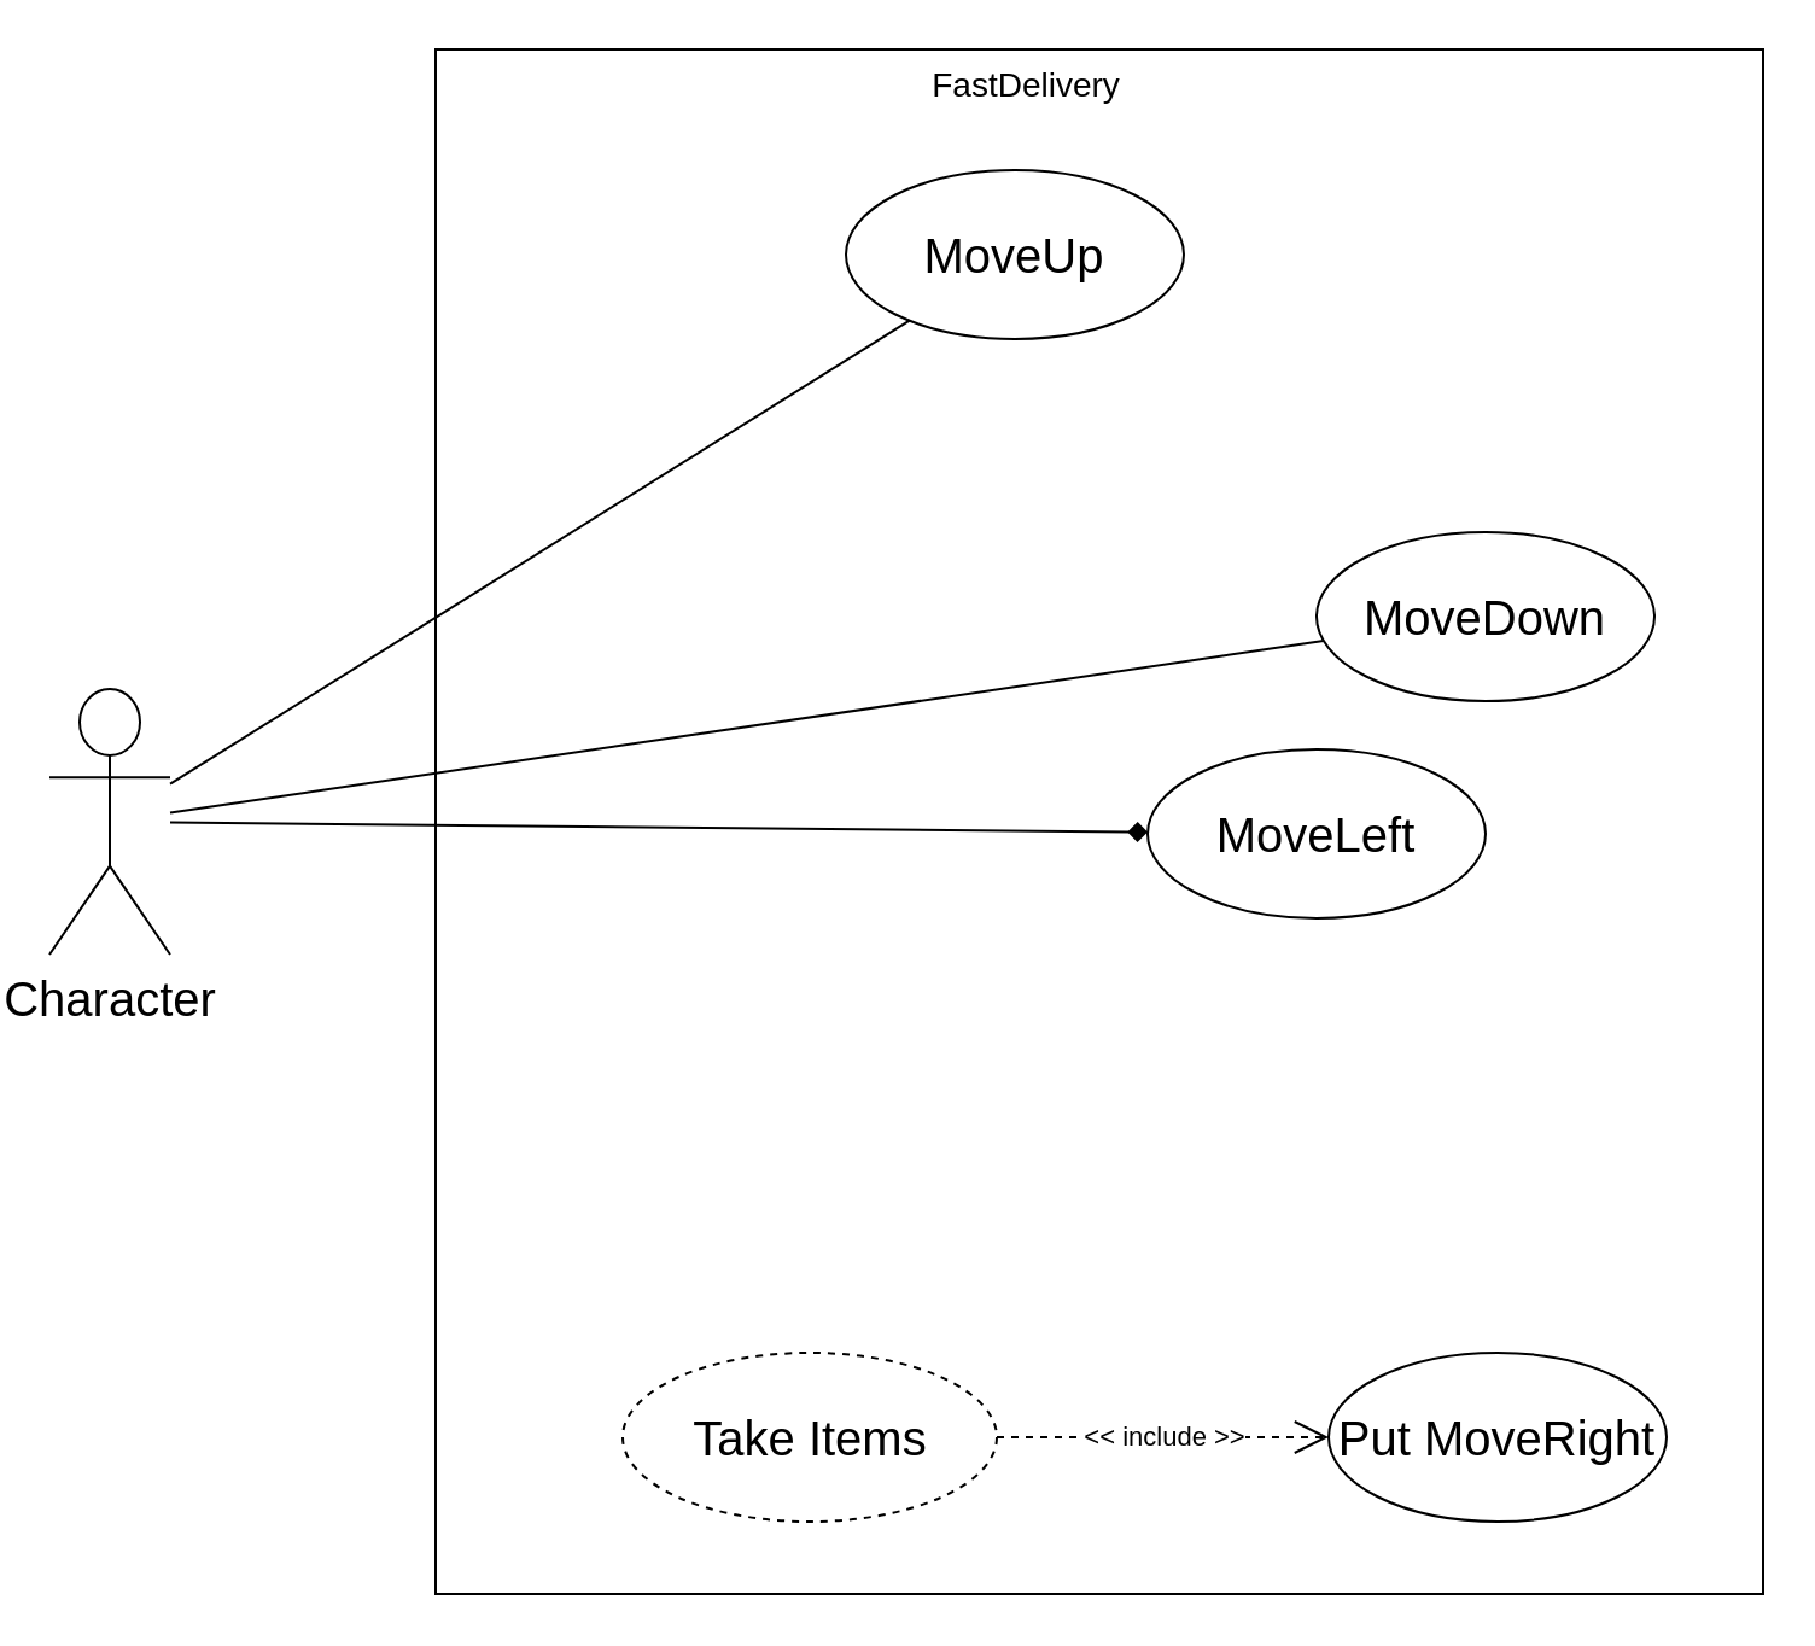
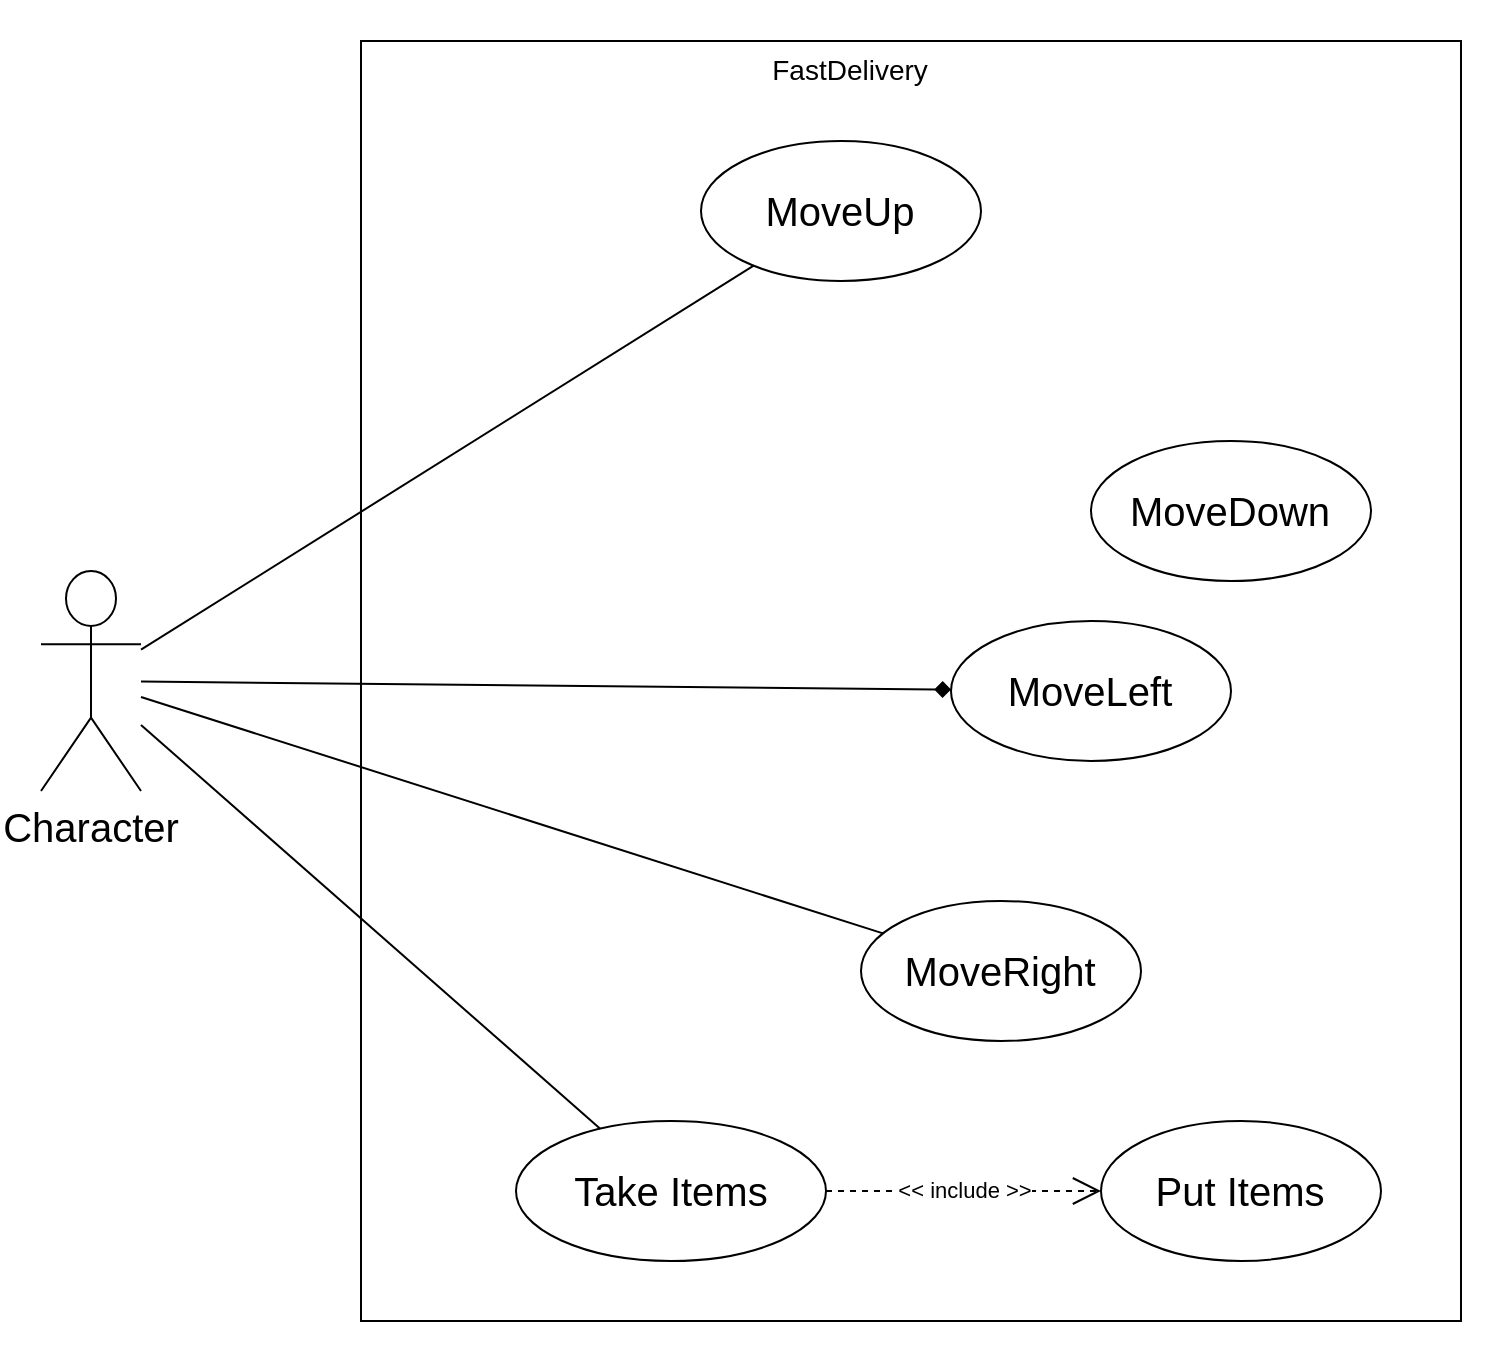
- <mxCell id="11" value="" style="endArrow=none;html=1;rounded=0;" edge="1" parent="1" source="4" target="6"><mxGeometry width="50" height="50" relative="1" as="geometry"><mxPoint x="260" y="330" as="sourcePoint" /><mxPoint x="310" y="280" as="targetPoint" /></mxGeometry></mxCell>
+ <mxCell id="11" value="" style="endArrow=none;html=1;rounded=0;" edge="1" parent="1" source="4" target="9"><mxGeometry width="50" height="50" relative="1" as="geometry"><mxPoint x="260" y="330" as="sourcePoint" /><mxPoint x="310" y="280" as="targetPoint" /></mxGeometry></mxCell>
+ <mxCell id="13" value="" style="endArrow=none;html=1;rounded=0;" edge="1" parent="1" source="4" target="8"><mxGeometry width="50" height="50" relative="1" as="geometry"><mxPoint x="260" y="410" as="sourcePoint" /><mxPoint x="310" y="360" as="targetPoint" /></mxGeometry></mxCell>
+ <mxCell id="8" value="&lt;span style=&quot;font-size: 20px;&quot;&gt;MoveRight&lt;/span&gt;" style="ellipse;whiteSpace=wrap;html=1;" vertex="1" parent="1"><mxGeometry x="430" y="450" width="140" height="70" as="geometry" /></mxCell>
- <mxCell id="9" value="&lt;font style=&quot;font-size: 20px;&quot;&gt;Take Items&lt;/font&gt;" style="ellipse;whiteSpace=wrap;html=1;dashed=1;" vertex="1" parent="1"><mxGeometry x="257.5" y="560" width="155" height="70" as="geometry" /></mxCell>
+ <mxCell id="9" value="&lt;font style=&quot;font-size: 20px;&quot;&gt;Take Items&lt;/font&gt;" style="ellipse;whiteSpace=wrap;html=1;" vertex="1" parent="1"><mxGeometry x="257.5" y="560" width="155" height="70" as="geometry" /></mxCell>
- <mxCell id="14" value="&lt;font style=&quot;font-size: 20px;&quot;&gt;Put MoveRight&lt;/font&gt;" style="ellipse;whiteSpace=wrap;html=1;" vertex="1" parent="1"><mxGeometry x="550" y="560" width="140" height="70" as="geometry" /></mxCell>
+ <mxCell id="14" value="&lt;font style=&quot;font-size: 20px;&quot;&gt;Put Items&lt;/font&gt;" style="ellipse;whiteSpace=wrap;html=1;" vertex="1" parent="1"><mxGeometry x="550" y="560" width="140" height="70" as="geometry" /></mxCell>
